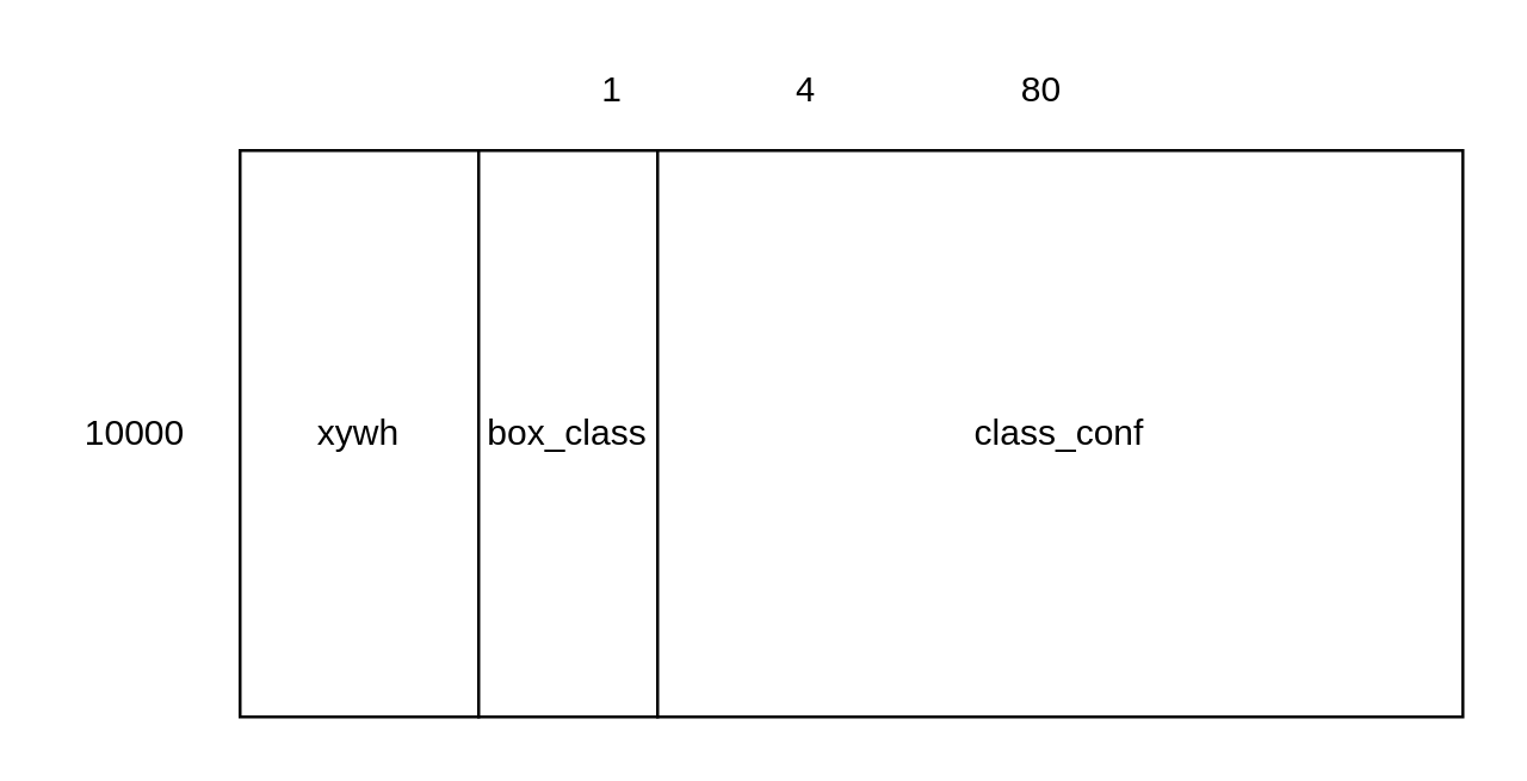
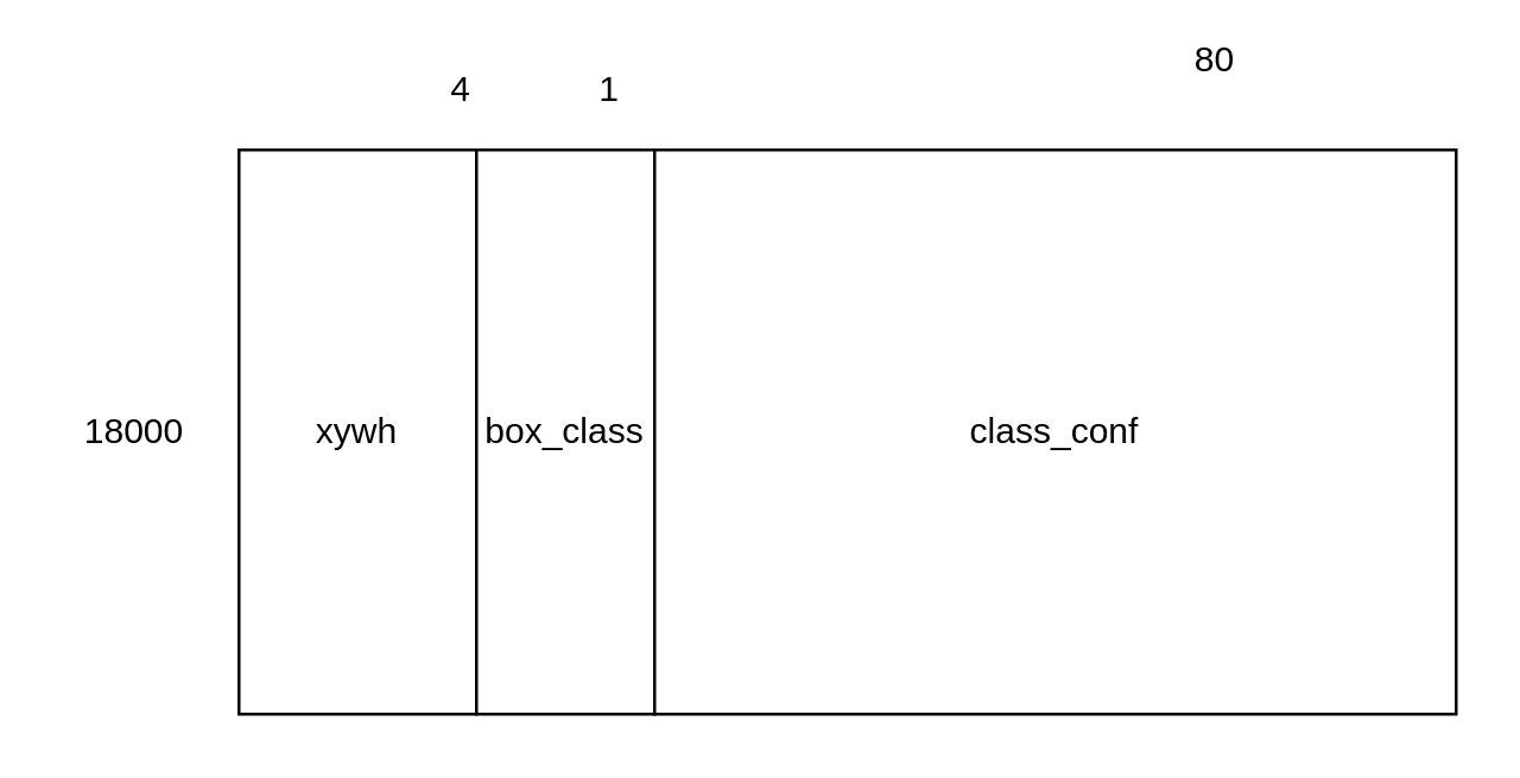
- <mxCell id="5" value="4" style="text;html=1;strokeColor=none;fillColor=none;align=center;verticalAlign=middle;whiteSpace=wrap;overflow=hidden;" vertex="1" parent="1"><mxGeometry x="245" y="20" width="50" height="20" as="geometry" /></mxCell>
+ <mxCell id="5" value="4" style="text;html=1;strokeColor=none;fillColor=none;align=center;verticalAlign=middle;whiteSpace=wrap;overflow=hidden;" vertex="1" parent="1"><mxGeometry x="130" y="20" width="50" height="20" as="geometry" /></mxCell>
- <mxCell id="7" value="80" style="text;html=1;strokeColor=none;fillColor=none;align=center;verticalAlign=middle;whiteSpace=wrap;overflow=hidden;" vertex="1" parent="1"><mxGeometry x="324" y="20" width="50" height="20" as="geometry" /></mxCell>
+ <mxCell id="7" value="80" style="text;html=1;strokeColor=none;fillColor=none;align=center;verticalAlign=middle;whiteSpace=wrap;overflow=hidden;" vertex="1" parent="1"><mxGeometry x="384" y="10" width="50" height="20" as="geometry" /></mxCell>
- <mxCell id="8" value="10000" style="text;html=1;strokeColor=none;fillColor=none;align=center;verticalAlign=middle;whiteSpace=wrap;overflow=hidden;" vertex="1" parent="1"><mxGeometry x="20" y="135" width="50" height="20" as="geometry" /></mxCell>
+ <mxCell id="8" value="18000" style="text;html=1;strokeColor=none;fillColor=none;align=center;verticalAlign=middle;whiteSpace=wrap;overflow=hidden;" vertex="1" parent="1"><mxGeometry x="20" y="135" width="50" height="20" as="geometry" /></mxCell>
